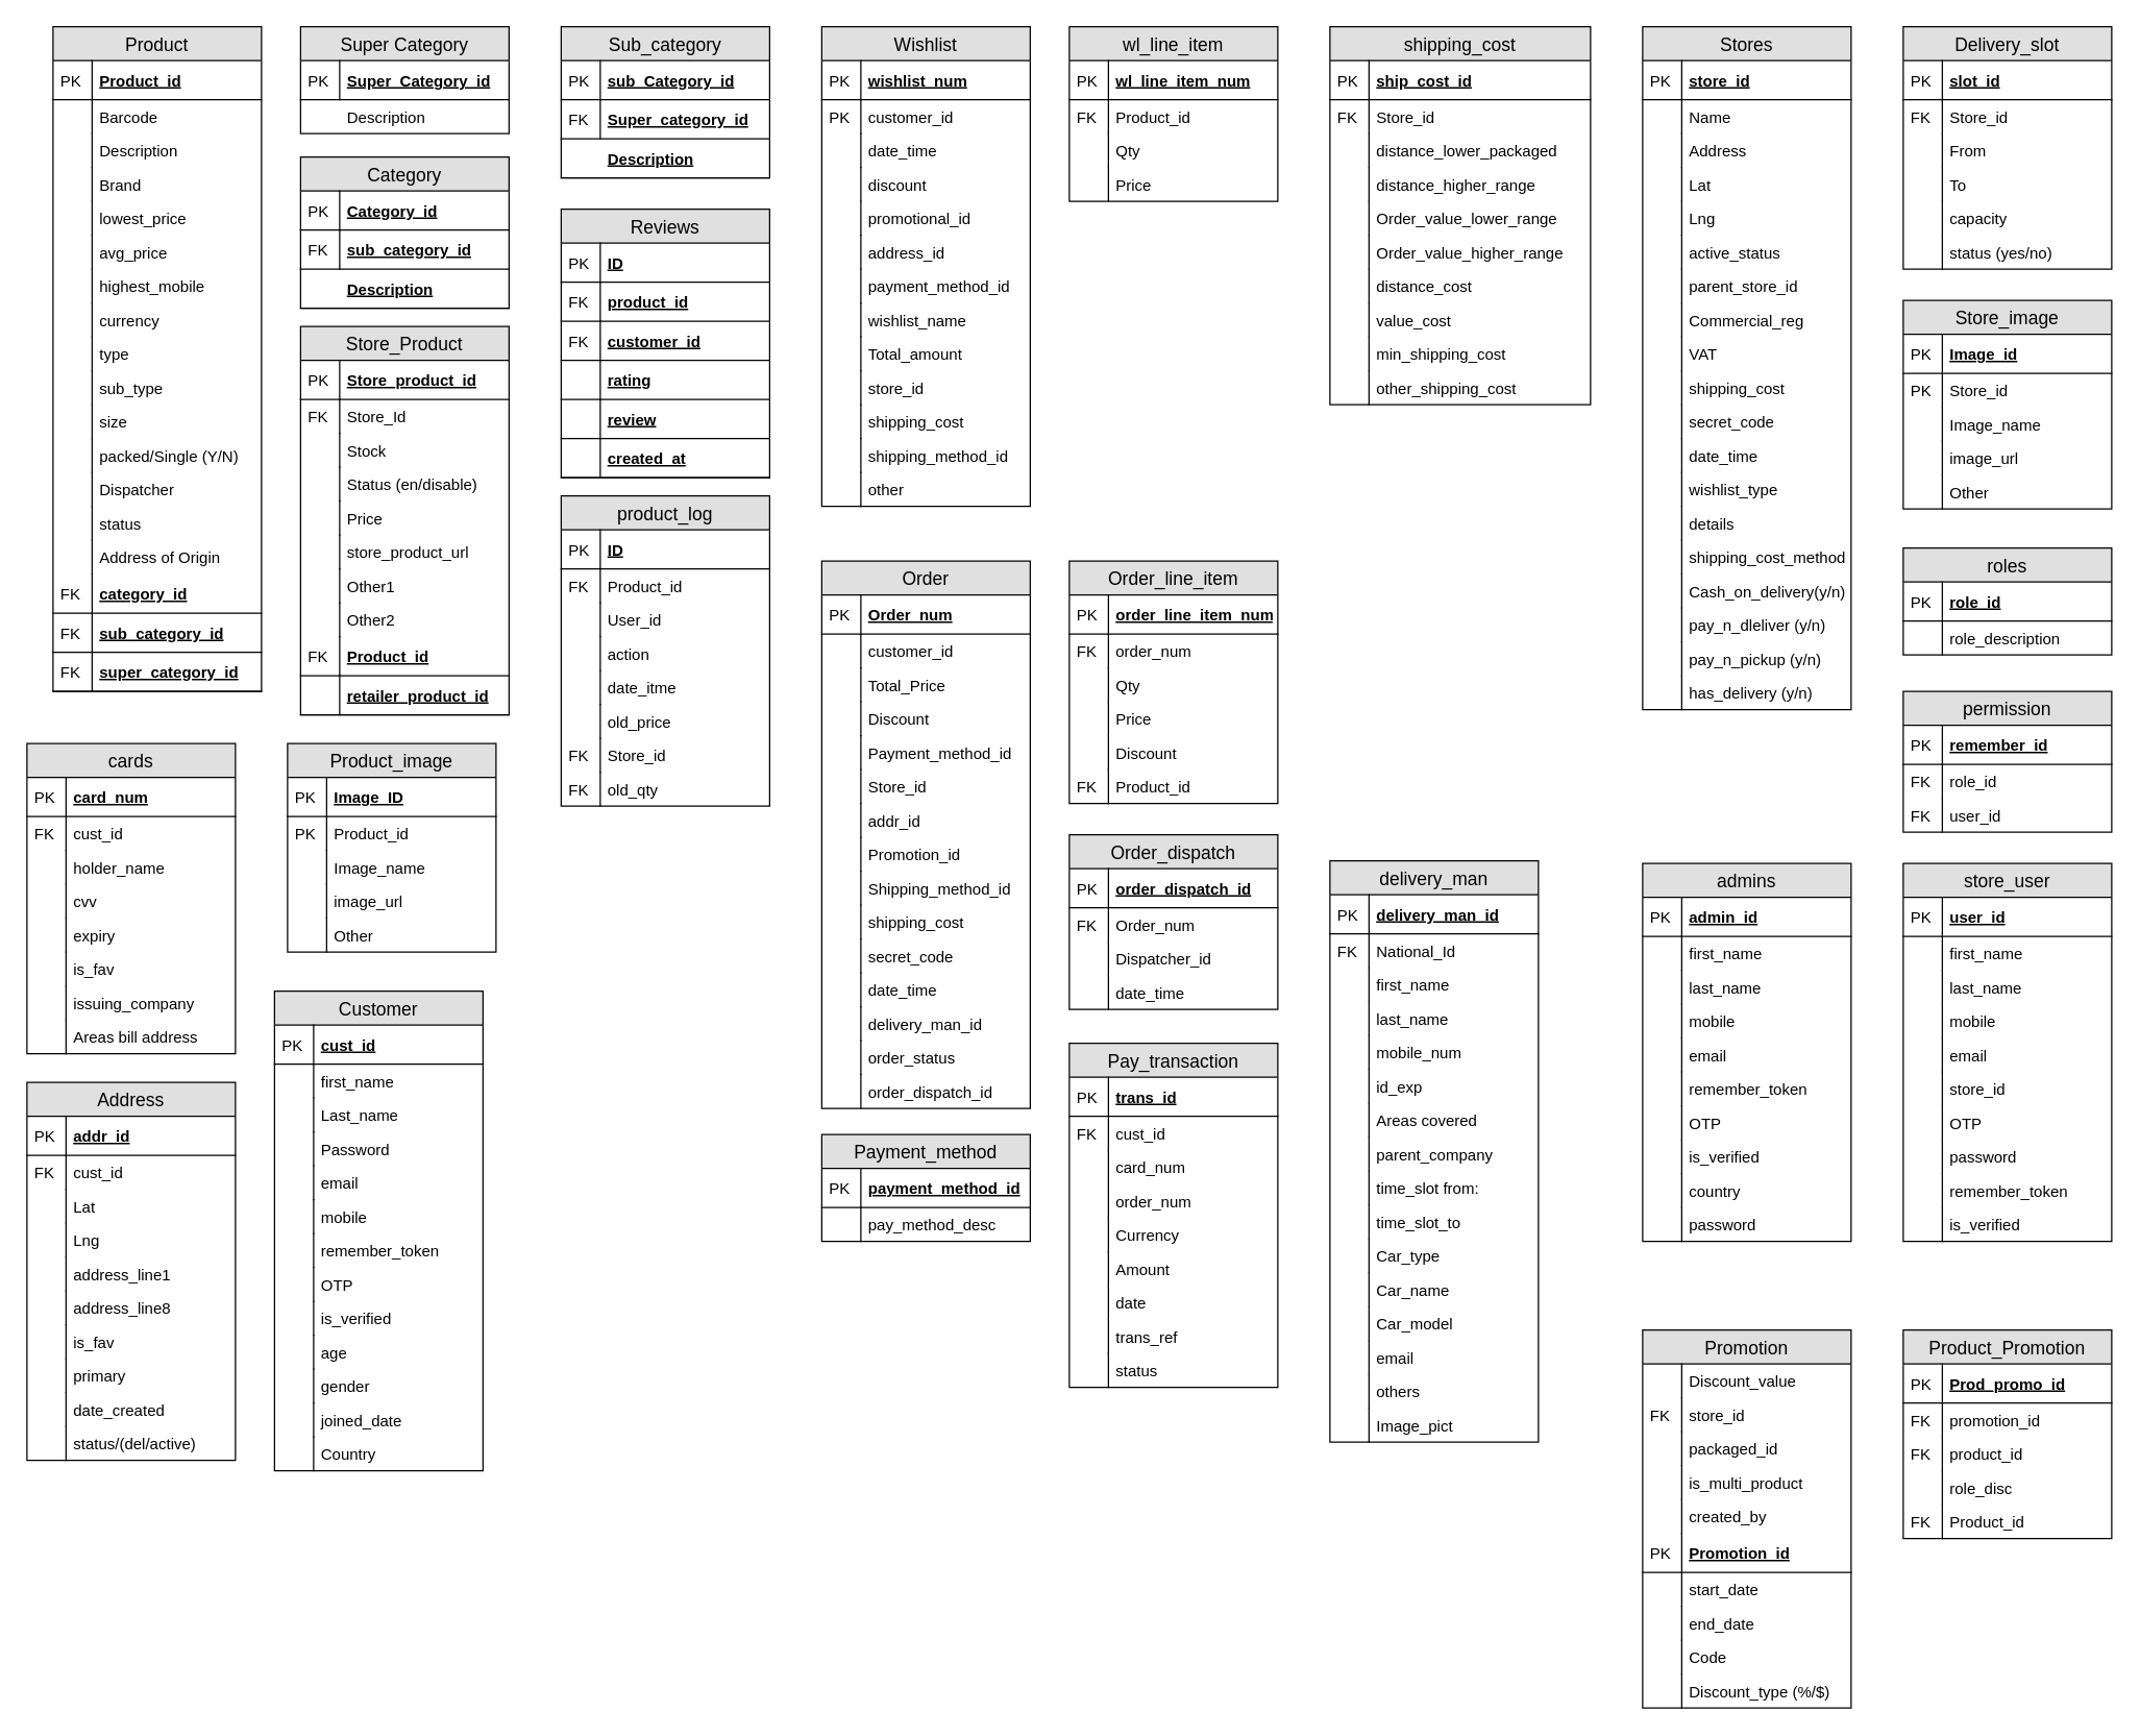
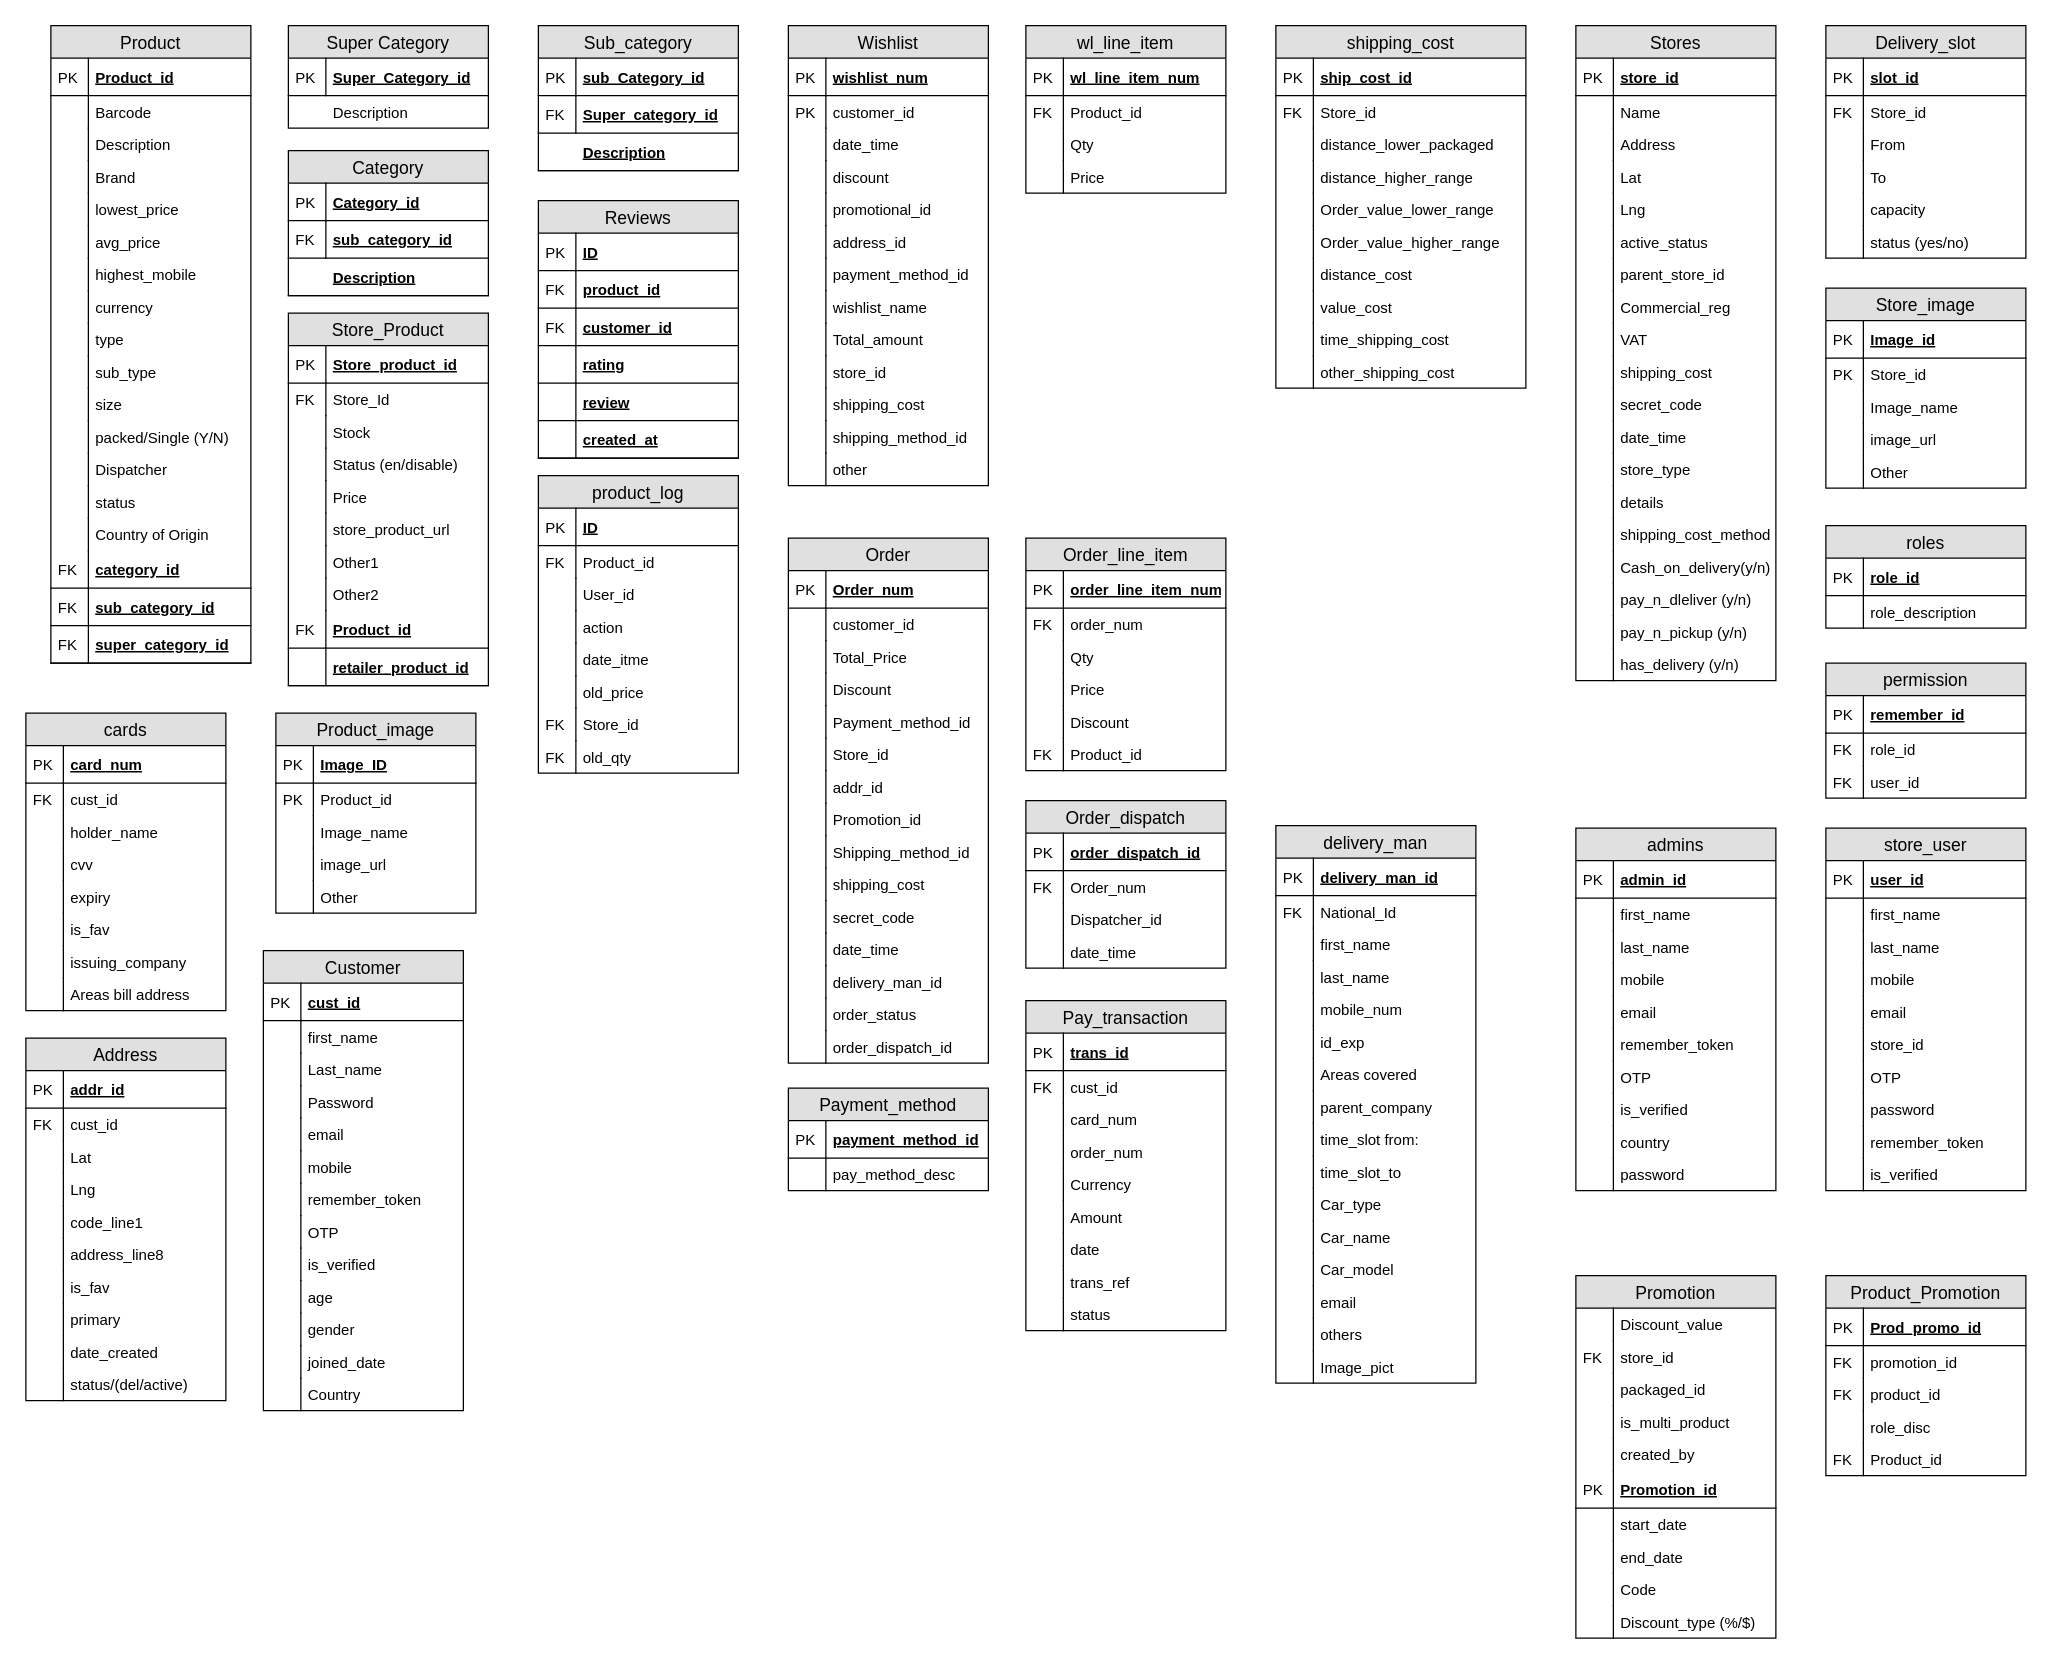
- <mxCell id="488" value="min_shipping_cost" style="shape=partialRectangle;top=0;left=0;right=0;bottom=0;align=left;verticalAlign=top;fillColor=none;spacingLeft=34;spacingRight=4;overflow=hidden;rotatable=0;points=[[0,0.5],[1,0.5]];portConstraint=eastwest;dropTarget=0;fontSize=12;" parent="471" vertex="1"><mxGeometry y="238" width="200" height="26" as="geometry" /></mxCell>
+ <mxCell id="488" value="time_shipping_cost" style="shape=partialRectangle;top=0;left=0;right=0;bottom=0;align=left;verticalAlign=top;fillColor=none;spacingLeft=34;spacingRight=4;overflow=hidden;rotatable=0;points=[[0,0.5],[1,0.5]];portConstraint=eastwest;dropTarget=0;fontSize=12;" parent="471" vertex="1"><mxGeometry y="238" width="200" height="26" as="geometry" /></mxCell>
- <mxCell id="316" value="wishlist_type" style="shape=partialRectangle;top=0;left=0;right=0;bottom=0;align=left;verticalAlign=top;fillColor=none;spacingLeft=34;spacingRight=4;overflow=hidden;rotatable=0;points=[[0,0.5],[1,0.5]];portConstraint=eastwest;dropTarget=0;fontSize=12;" parent="291" vertex="1"><mxGeometry y="342" width="160" height="26" as="geometry" /></mxCell>
+ <mxCell id="316" value="store_type" style="shape=partialRectangle;top=0;left=0;right=0;bottom=0;align=left;verticalAlign=top;fillColor=none;spacingLeft=34;spacingRight=4;overflow=hidden;rotatable=0;points=[[0,0.5],[1,0.5]];portConstraint=eastwest;dropTarget=0;fontSize=12;" parent="291" vertex="1"><mxGeometry y="342" width="160" height="26" as="geometry" /></mxCell>
- <mxCell id="115" value="Address of Origin" style="shape=partialRectangle;top=0;left=0;right=0;bottom=0;align=left;verticalAlign=top;fillColor=none;spacingLeft=34;spacingRight=4;overflow=hidden;rotatable=0;points=[[0,0.5],[1,0.5]];portConstraint=eastwest;dropTarget=0;fontSize=12;" parent="86" vertex="1"><mxGeometry y="394" width="160" height="26" as="geometry" /></mxCell>
+ <mxCell id="115" value="Country of Origin" style="shape=partialRectangle;top=0;left=0;right=0;bottom=0;align=left;verticalAlign=top;fillColor=none;spacingLeft=34;spacingRight=4;overflow=hidden;rotatable=0;points=[[0,0.5],[1,0.5]];portConstraint=eastwest;dropTarget=0;fontSize=12;" parent="86" vertex="1"><mxGeometry y="394" width="160" height="26" as="geometry" /></mxCell>
- <mxCell id="38" value="address_line1" style="shape=partialRectangle;top=0;left=0;right=0;bottom=0;align=left;verticalAlign=top;fillColor=none;spacingLeft=34;spacingRight=4;overflow=hidden;rotatable=0;points=[[0,0.5],[1,0.5]];portConstraint=eastwest;dropTarget=0;fontSize=12;" parent="29" vertex="1"><mxGeometry y="134" width="160" height="26" as="geometry" /></mxCell>
+ <mxCell id="38" value="code_line1" style="shape=partialRectangle;top=0;left=0;right=0;bottom=0;align=left;verticalAlign=top;fillColor=none;spacingLeft=34;spacingRight=4;overflow=hidden;rotatable=0;points=[[0,0.5],[1,0.5]];portConstraint=eastwest;dropTarget=0;fontSize=12;" parent="29" vertex="1"><mxGeometry y="134" width="160" height="26" as="geometry" /></mxCell>
